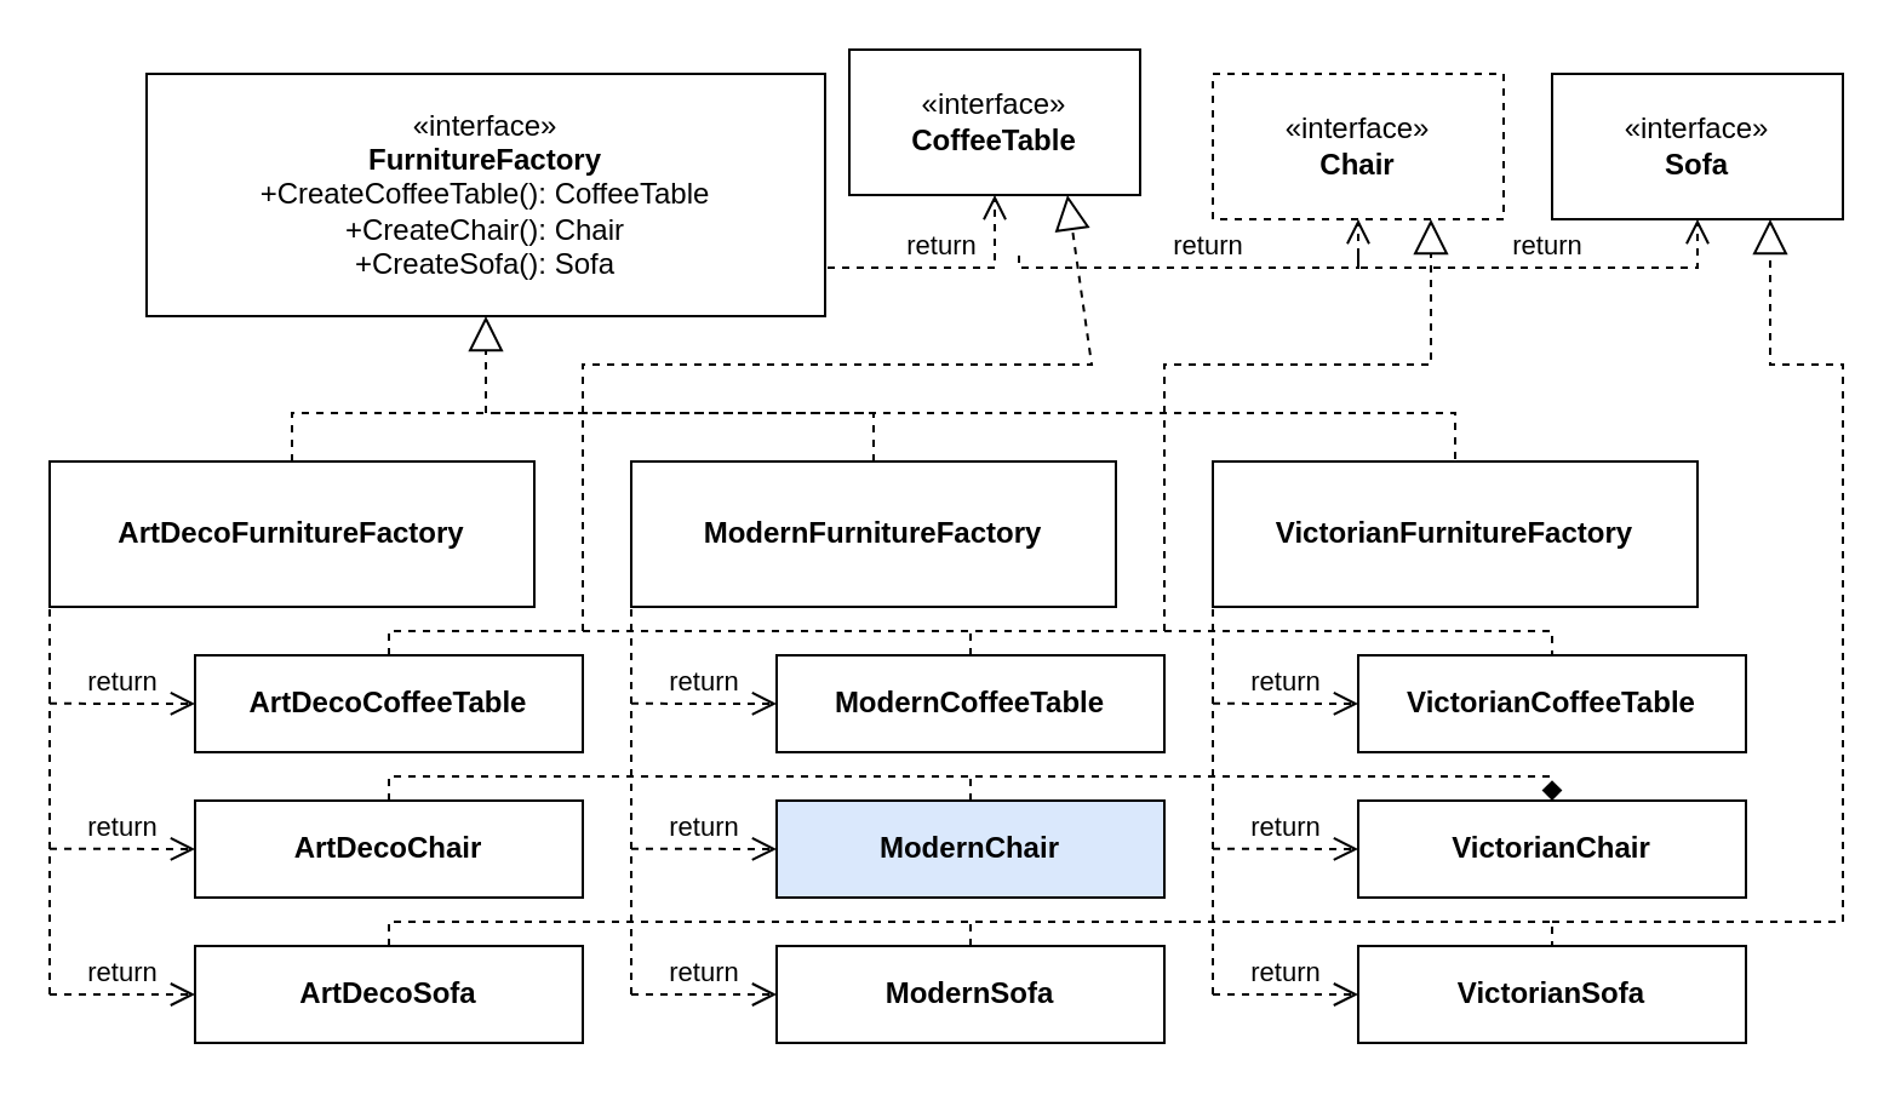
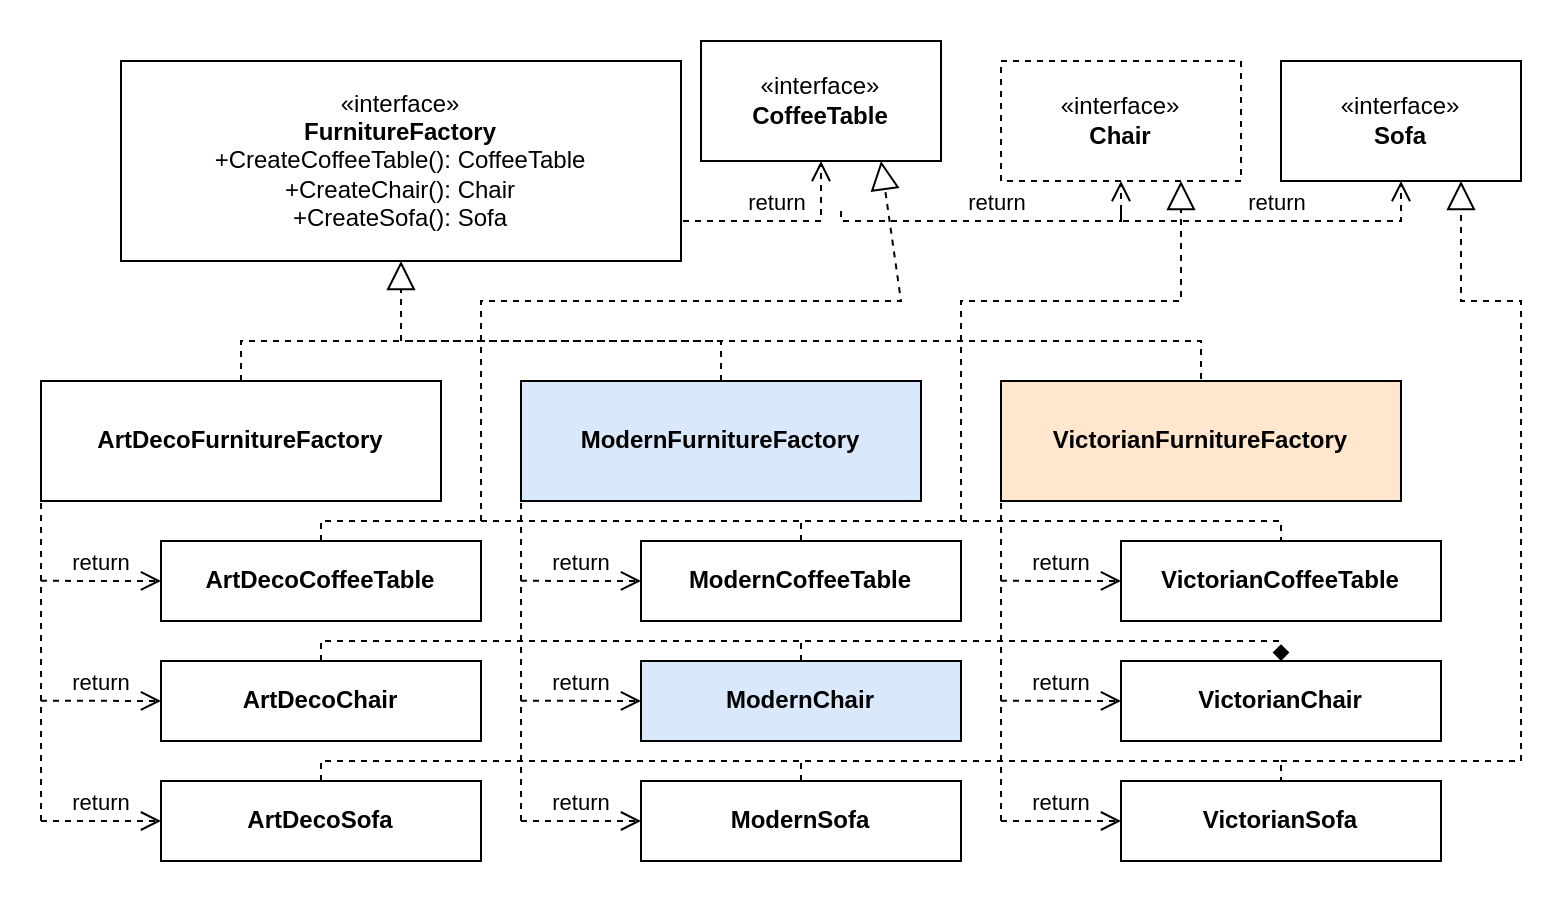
- <mxCell id="4" value="&lt;b&gt;ModernFurnitureFactory&lt;/b&gt;" style="html=1;whiteSpace=wrap;" vertex="1" parent="1"><mxGeometry x="260" y="190" width="200" height="60" as="geometry" /></mxCell>
+ <mxCell id="4" value="&lt;b&gt;ModernFurnitureFactory&lt;/b&gt;" style="html=1;whiteSpace=wrap;fillColor=#dae8fc;" vertex="1" parent="1"><mxGeometry x="260" y="190" width="200" height="60" as="geometry" /></mxCell>
- <mxCell id="5" value="&lt;b&gt;VictorianFurnitureFactory&lt;/b&gt;" style="html=1;whiteSpace=wrap;" vertex="1" parent="1"><mxGeometry x="500" y="190" width="200" height="60" as="geometry" /></mxCell>
+ <mxCell id="5" value="&lt;b&gt;VictorianFurnitureFactory&lt;/b&gt;" style="html=1;whiteSpace=wrap;fillColor=#ffe6cc;" vertex="1" parent="1"><mxGeometry x="500" y="190" width="200" height="60" as="geometry" /></mxCell>
